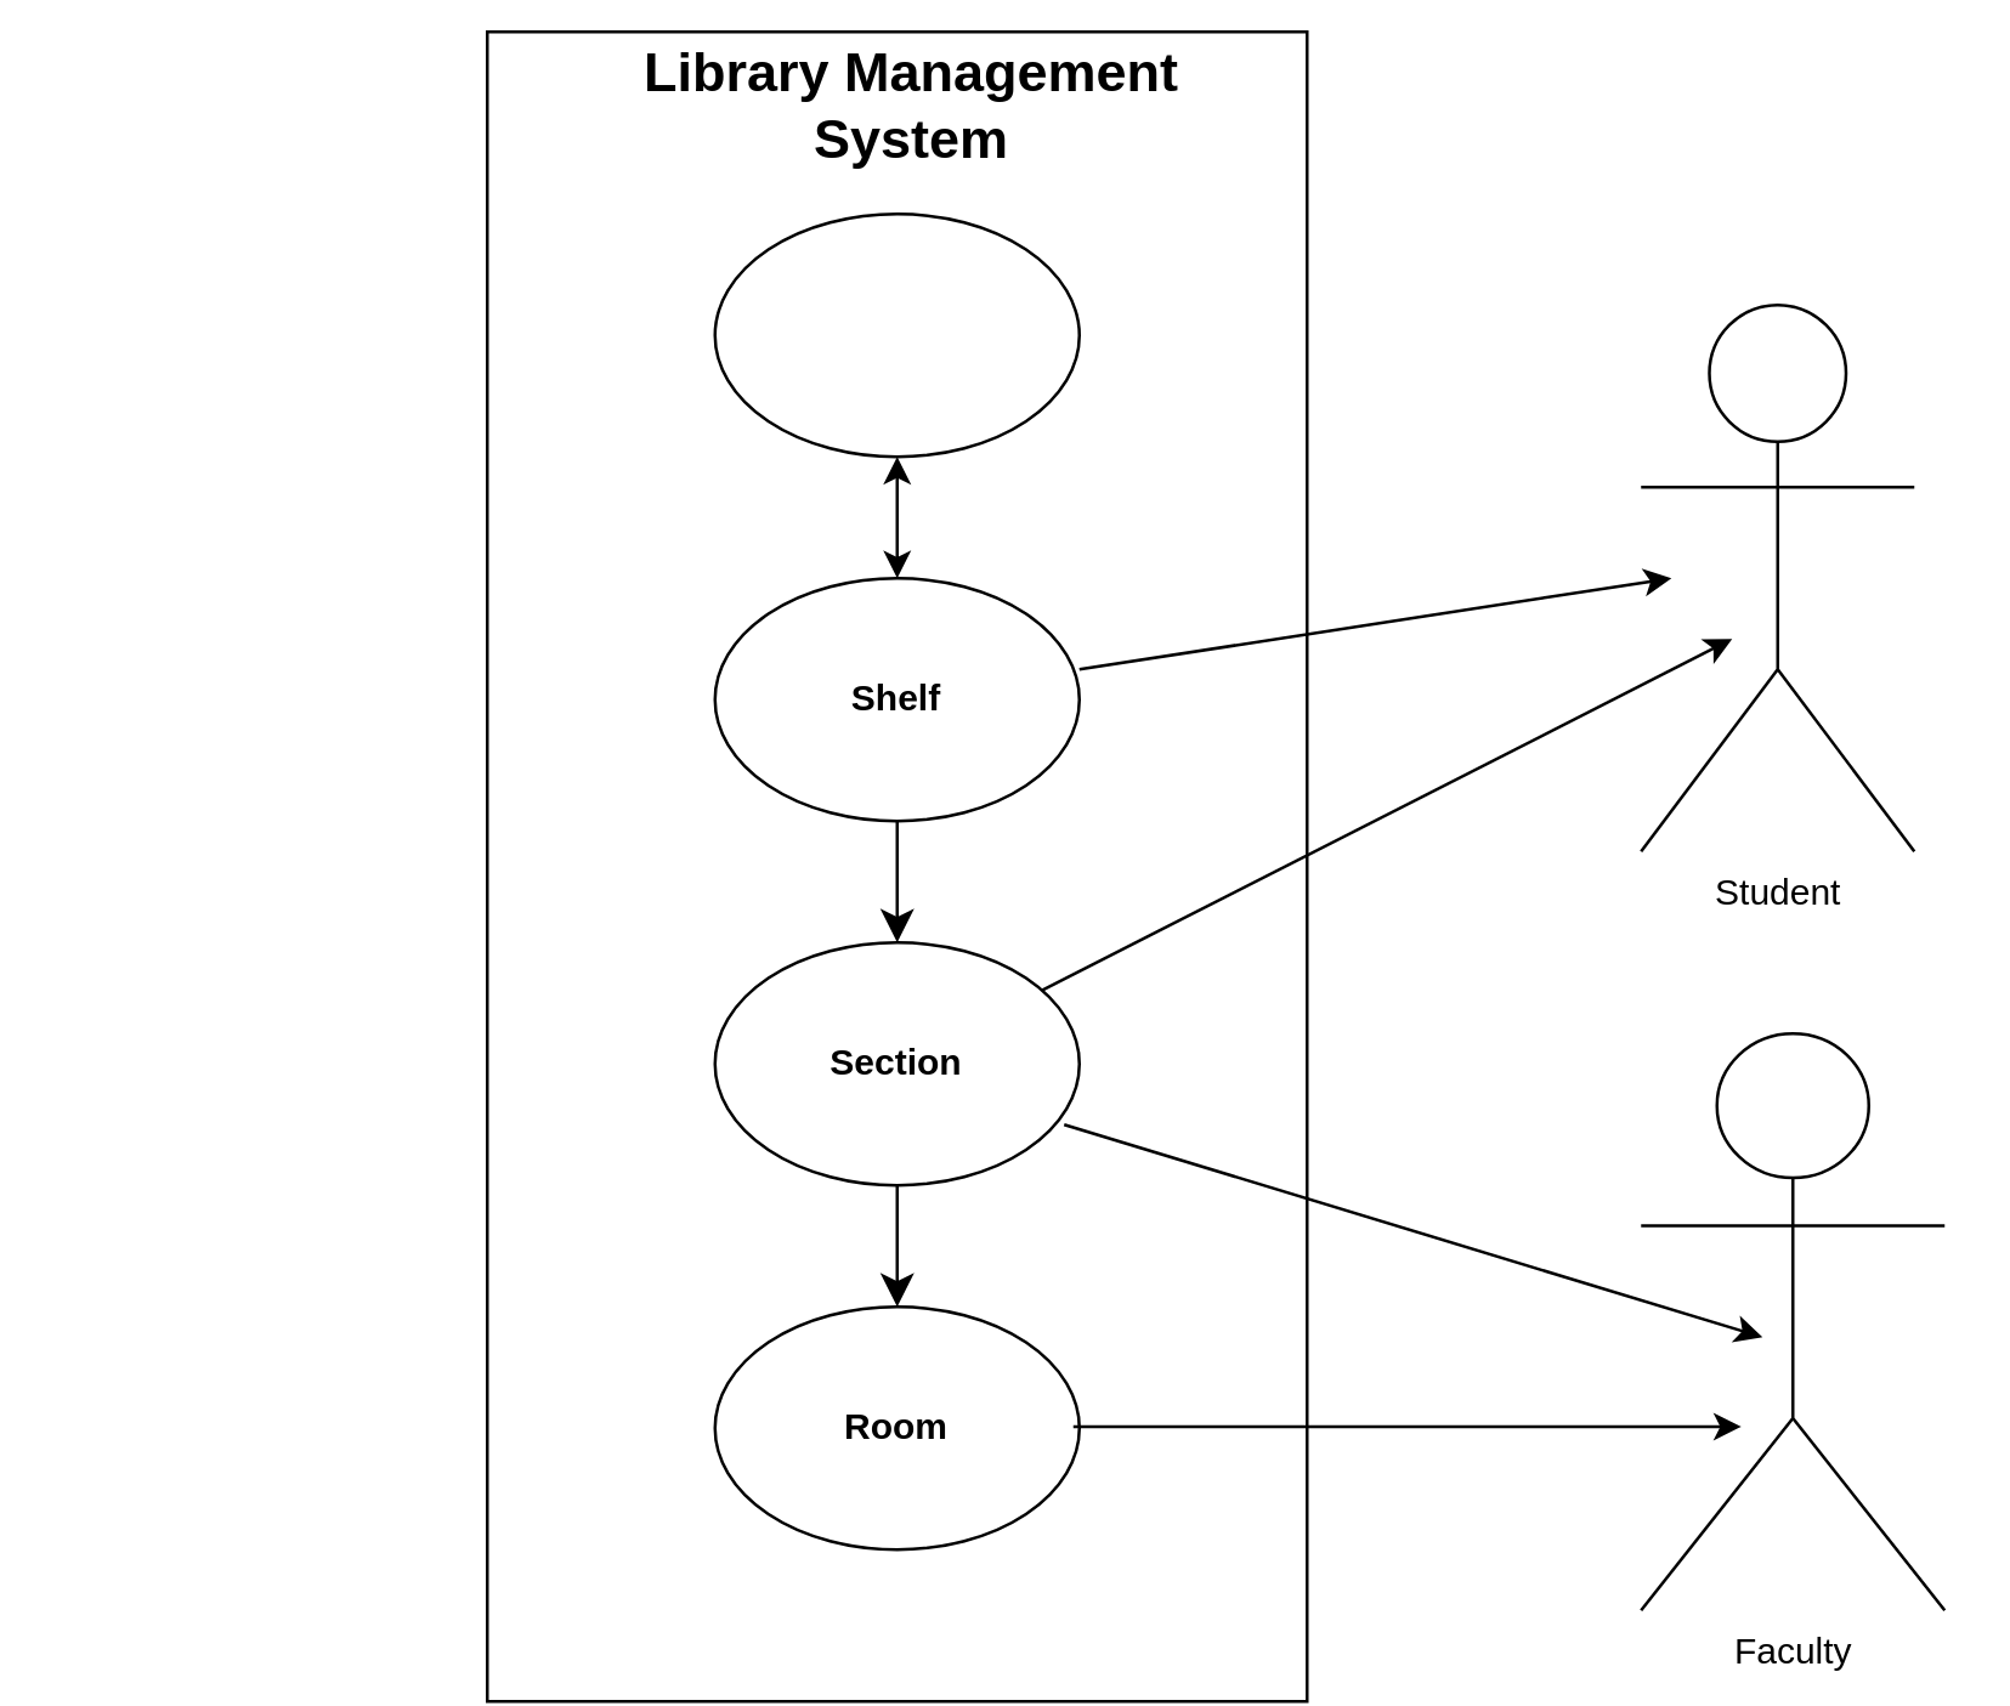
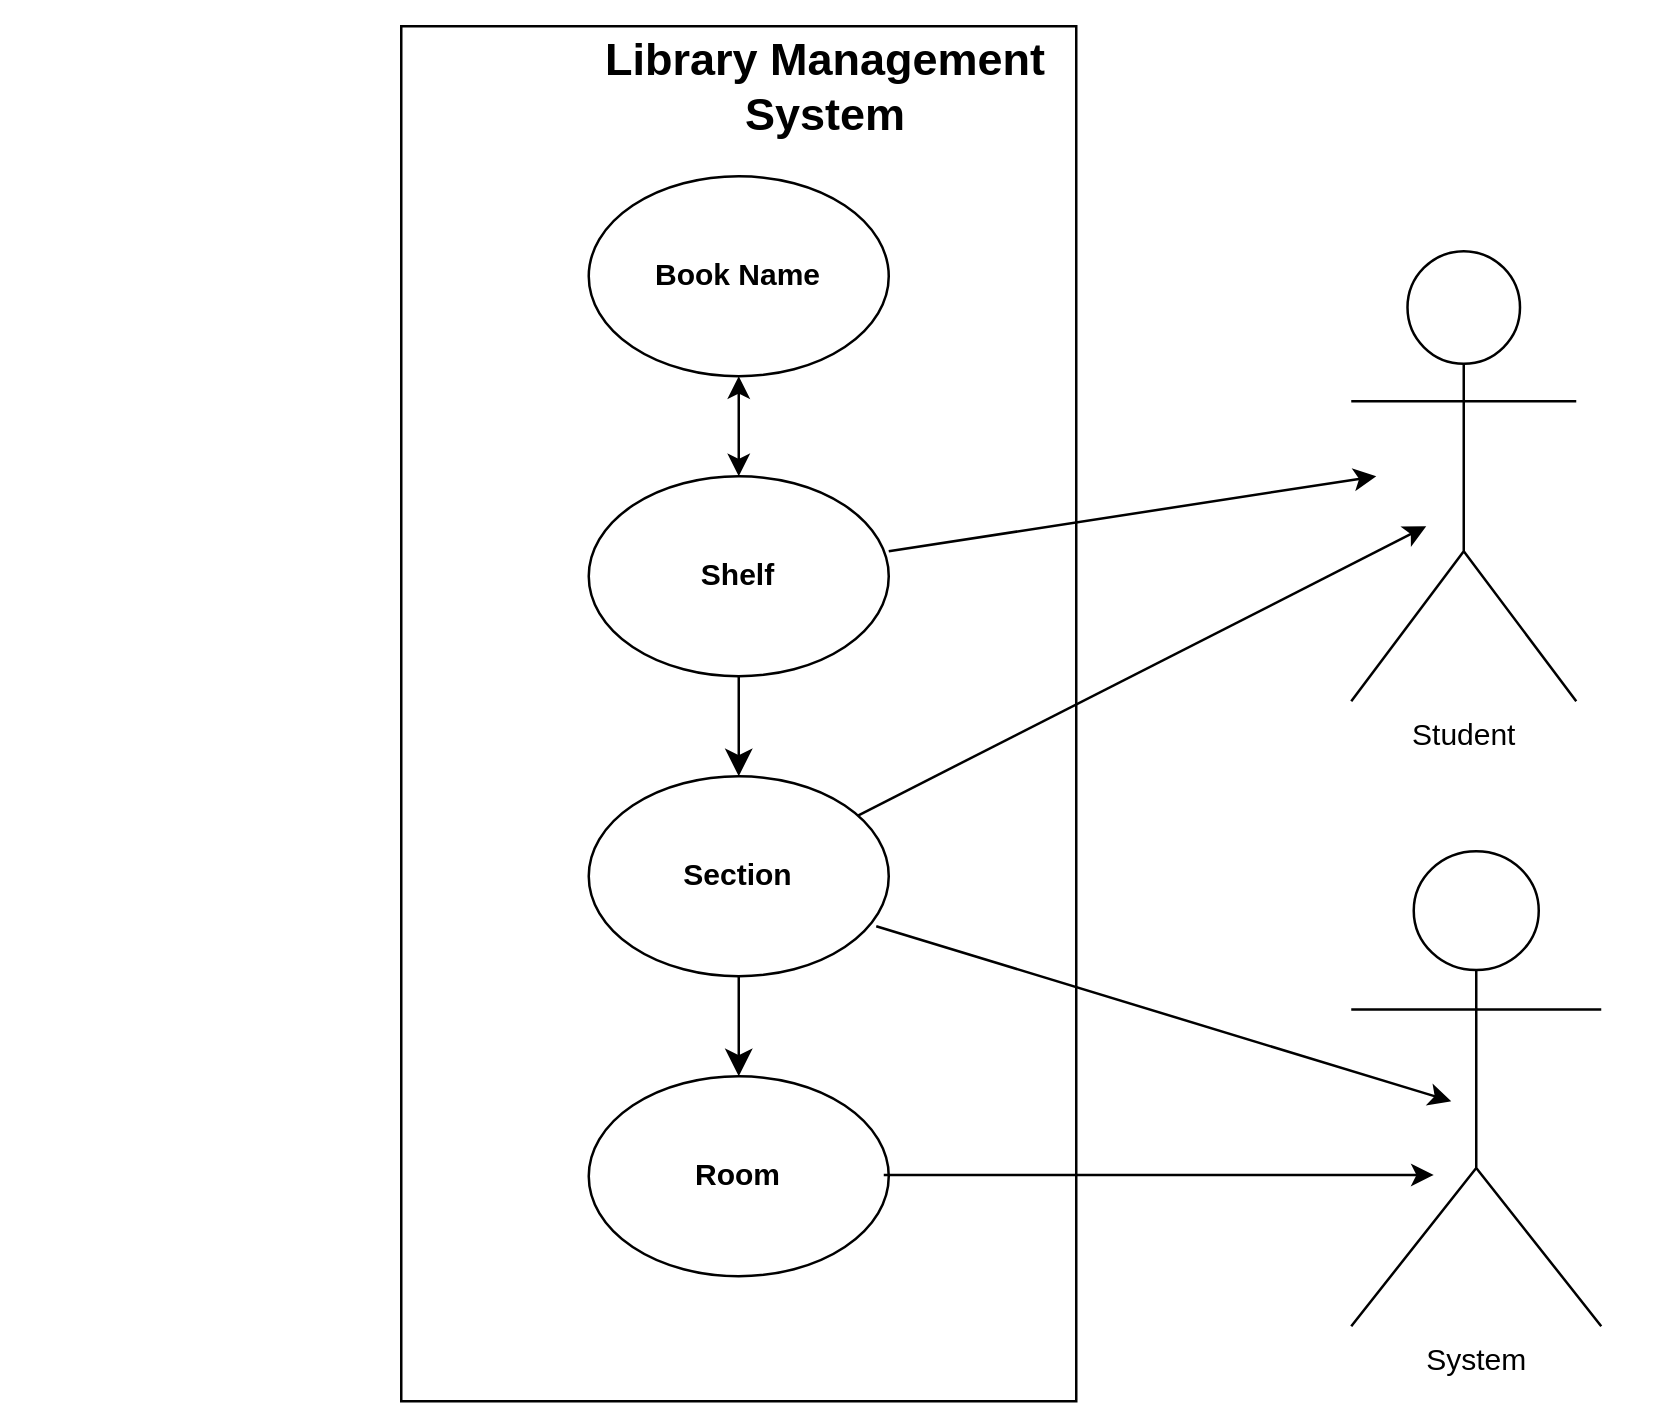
- <mxCell id="11" value="&lt;b&gt;&lt;font style=&quot;font-size: 18px;&quot;&gt;Library Management System&lt;/font&gt;&lt;/b&gt;" style="text;strokeColor=none;align=center;fillColor=none;html=1;verticalAlign=middle;whiteSpace=wrap;rounded=0;" parent="1" vertex="1"><mxGeometry x="180" y="20" width="240" height="30" as="geometry" /></mxCell>
+ <mxCell id="11" value="&lt;b&gt;&lt;font style=&quot;font-size: 18px;&quot;&gt;Library Management System&lt;/font&gt;&lt;/b&gt;" style="text;strokeColor=none;align=center;fillColor=none;html=1;verticalAlign=middle;whiteSpace=wrap;rounded=0;" parent="1" vertex="1"><mxGeometry x="210" y="20" width="240" height="30" as="geometry" /></mxCell>
+ <mxCell id="14" value="&lt;b&gt;Book Name&lt;/b&gt;" style="text;strokeColor=none;align=center;fillColor=none;html=1;verticalAlign=middle;whiteSpace=wrap;rounded=0;" parent="1" vertex="1"><mxGeometry x="240" y="80" width="110" height="60" as="geometry" /></mxCell>
- <mxCell id="17" value="Faculty" style="shape=umlActor;verticalLabelPosition=bottom;verticalAlign=top;html=1;outlineConnect=0;" parent="1" vertex="1"><mxGeometry x="540" y="340" width="100" height="190" as="geometry" /></mxCell>
+ <mxCell id="17" value="System" style="shape=umlActor;verticalLabelPosition=bottom;verticalAlign=top;html=1;outlineConnect=0;" parent="1" vertex="1"><mxGeometry x="540" y="340" width="100" height="190" as="geometry" /></mxCell>
